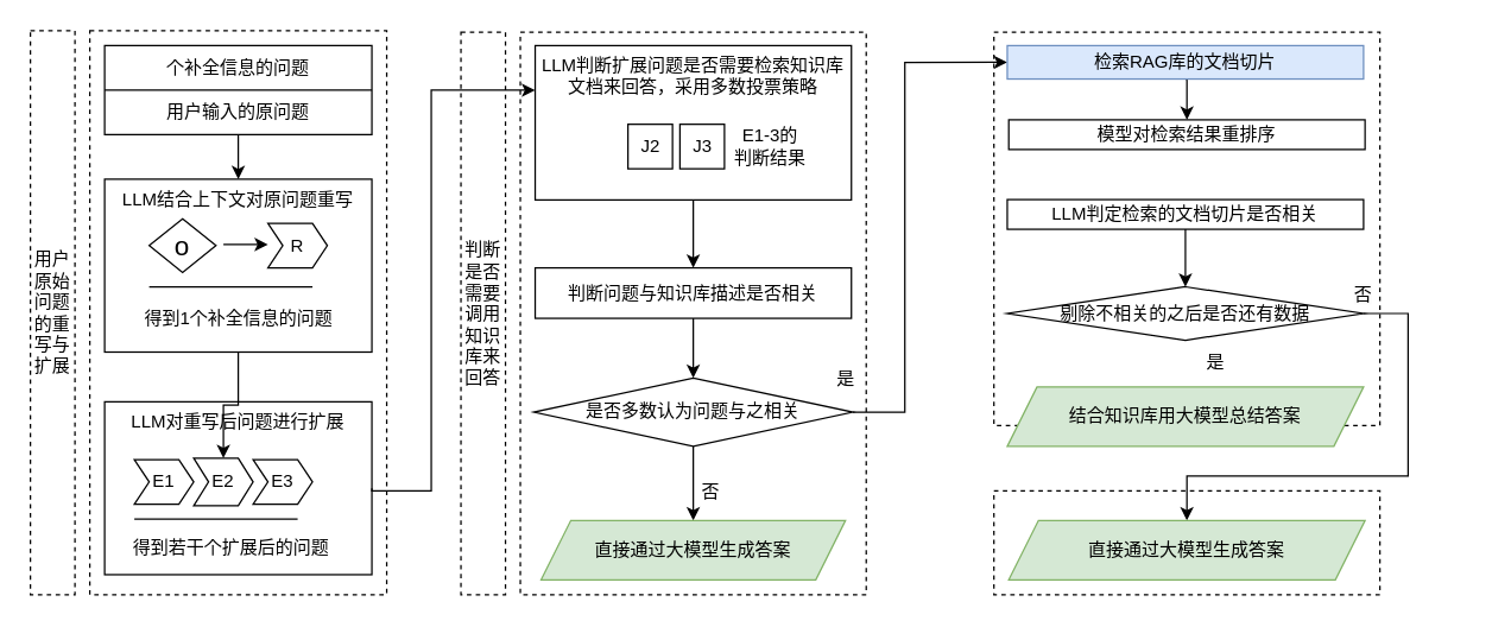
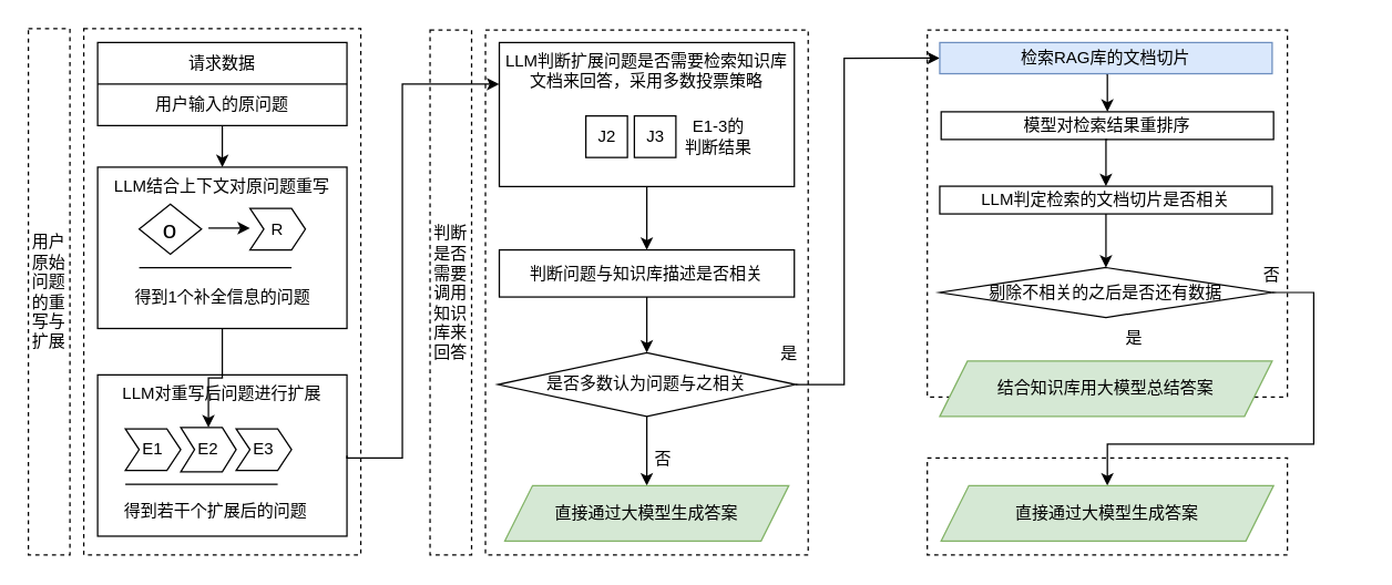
- <mxCell id="13" value="个补全信息的问题" style="swimlane;fontStyle=0;childLayout=stackLayout;horizontal=1;startSize=30;horizontalStack=0;resizeParent=1;resizeParentMax=0;resizeLast=0;collapsible=0;marginBottom=0;whiteSpace=wrap;html=1;" parent="1" vertex="1"><mxGeometry x="70" y="30" width="180" height="60" as="geometry" /></mxCell>
+ <mxCell id="13" value="请求数据" style="swimlane;fontStyle=0;childLayout=stackLayout;horizontal=1;startSize=30;horizontalStack=0;resizeParent=1;resizeParentMax=0;resizeLast=0;collapsible=0;marginBottom=0;whiteSpace=wrap;html=1;" parent="1" vertex="1"><mxGeometry x="70" y="30" width="180" height="60" as="geometry" /></mxCell>
+ <mxCell id="43" style="edgeStyle=orthogonalEdgeStyle;rounded=0;orthogonalLoop=1;jettySize=auto;html=1;entryX=0.5;entryY=0;entryDx=0;entryDy=0;exitX=0.5;exitY=1;exitDx=0;exitDy=0;" parent="1" source="29" target="36" edge="1"><mxGeometry relative="1" as="geometry"><mxPoint x="808" y="202.5" as="targetPoint" /><mxPoint x="808" y="163.75" as="sourcePoint" /><Array as="points" /></mxGeometry></mxCell>
